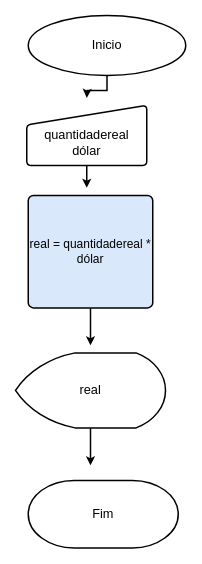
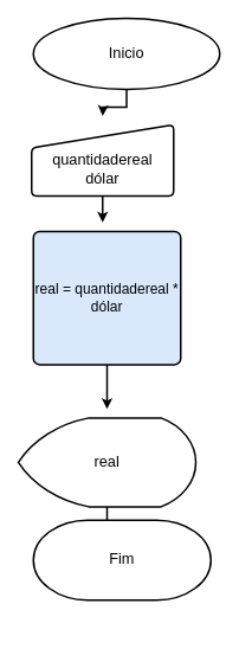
- <mxCell id="10" value="&lt;font style=&quot;font-size: 17px&quot;&gt;Fim&lt;/font&gt;" style="strokeWidth=2;html=1;shape=mxgraph.flowchart.terminator;whiteSpace=wrap;" parent="1" vertex="1"><mxGeometry x="37" y="640" width="200" height="90" as="geometry" /></mxCell>
+ <mxCell id="10" value="&lt;font style=&quot;font-size: 17px&quot;&gt;Fim&lt;/font&gt;" style="strokeWidth=2;html=1;shape=mxgraph.flowchart.terminator;whiteSpace=wrap;" parent="1" vertex="1"><mxGeometry x="37" y="585" width="200" height="90" as="geometry" /></mxCell>
